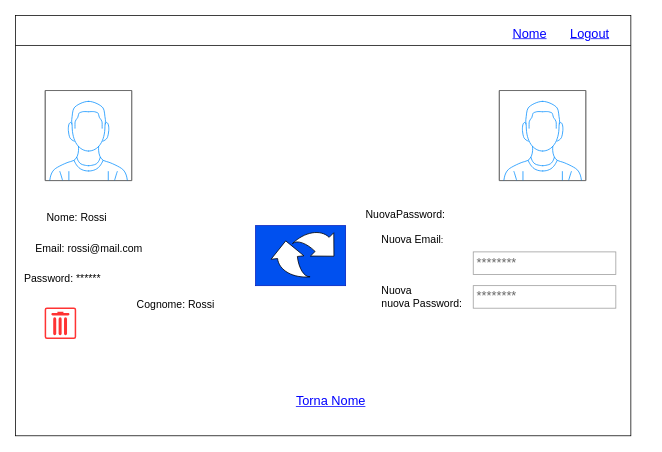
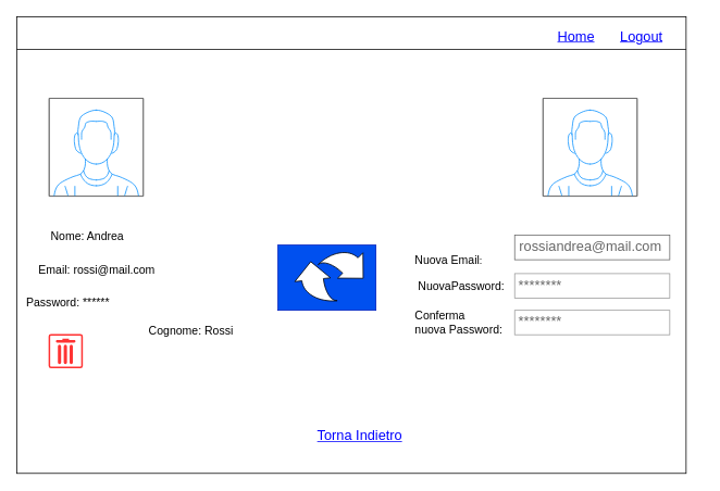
- <mxCell id="13" value="Nome" style="shape=rectangle;strokeColor=none;fillColor=none;linkText=;fontSize=17;fontColor=#0000ff;fontStyle=4;html=1;align=center;" parent="1" vertex="1"><mxGeometry x="630" y="30" width="150" height="30" as="geometry" /></mxCell>
+ <mxCell id="13" value="Home" style="shape=rectangle;strokeColor=none;fillColor=none;linkText=;fontSize=17;fontColor=#0000ff;fontStyle=4;html=1;align=center;" parent="1" vertex="1"><mxGeometry x="630" y="30" width="150" height="30" as="geometry" /></mxCell>
- <mxCell id="16" value="&lt;font style=&quot;font-size: 14px&quot;&gt;NuovaPassword:&lt;/font&gt;" style="text;html=1;align=left;verticalAlign=middle;resizable=0;points=[];autosize=1;" parent="1" vertex="1"><mxGeometry x="485" y="275" width="120" height="20" as="geometry" /></mxCell>
+ <mxCell id="16" value="&lt;font style=&quot;font-size: 14px&quot;&gt;NuovaPassword:&lt;/font&gt;" style="text;html=1;align=left;verticalAlign=middle;resizable=0;points=[];autosize=1;" parent="1" vertex="1"><mxGeometry x="510" y="340" width="120" height="20" as="geometry" /></mxCell>
- <mxCell id="3" value="&lt;font style=&quot;font-size: 14px&quot;&gt;&lt;font&gt;Nome&lt;/font&gt;: Rossi&lt;/font&gt;" style="text;html=1;align=left;verticalAlign=middle;resizable=0;points=[];autosize=1;" parent="1" vertex="1"><mxGeometry x="60" y="280" width="110" height="20" as="geometry" /></mxCell>
+ <mxCell id="3" value="&lt;font style=&quot;font-size: 14px&quot;&gt;&lt;font&gt;Nome&lt;/font&gt;: Andrea&lt;/font&gt;" style="text;html=1;align=left;verticalAlign=middle;resizable=0;points=[];autosize=1;" parent="1" vertex="1"><mxGeometry x="60" y="280" width="110" height="20" as="geometry" /></mxCell>
+ <mxCell id="19" value="rossiandrea@mail.com" style="strokeWidth=1;shadow=0;dashed=0;align=center;html=1;shape=mxgraph.mockup.text.textBox;fontColor=#666666;align=left;fontSize=17;spacingLeft=4;spacingTop=-3;strokeColor=#666666;mainText=" parent="1" vertex="1"><mxGeometry x="630" y="288" width="190" height="30" as="geometry" /></mxCell>
- <mxCell id="23" value="&lt;font style=&quot;font-size: 14px&quot;&gt;Nuova &lt;br&gt;nuova Password:&lt;/font&gt;" style="text;html=1;align=left;verticalAlign=middle;resizable=0;points=[];autosize=1;" vertex="1" parent="1"><mxGeometry x="506" y="380" width="120" height="30" as="geometry" /></mxCell>
+ <mxCell id="23" value="&lt;font style=&quot;font-size: 14px&quot;&gt;Conferma &lt;br&gt;nuova Password:&lt;/font&gt;" style="text;html=1;align=left;verticalAlign=middle;resizable=0;points=[];autosize=1;" vertex="1" parent="1"><mxGeometry x="506" y="380" width="120" height="30" as="geometry" /></mxCell>
- <mxCell id="11" value="Torna Nome" style="shape=rectangle;strokeColor=none;fillColor=none;linkText=;fontSize=17;fontColor=#0000ff;fontStyle=4;html=1;align=center;" parent="1" vertex="1"><mxGeometry x="365" y="520" width="150" height="30" as="geometry" /></mxCell>
+ <mxCell id="11" value="Torna Indietro" style="shape=rectangle;strokeColor=none;fillColor=none;linkText=;fontSize=17;fontColor=#0000ff;fontStyle=4;html=1;align=center;" parent="1" vertex="1"><mxGeometry x="365" y="520" width="150" height="30" as="geometry" /></mxCell>
